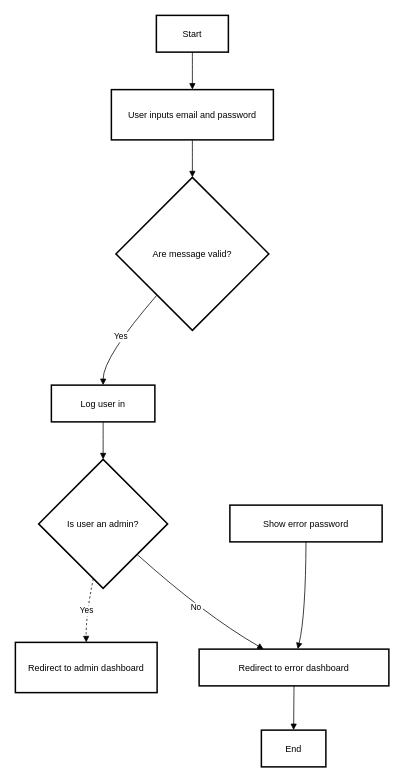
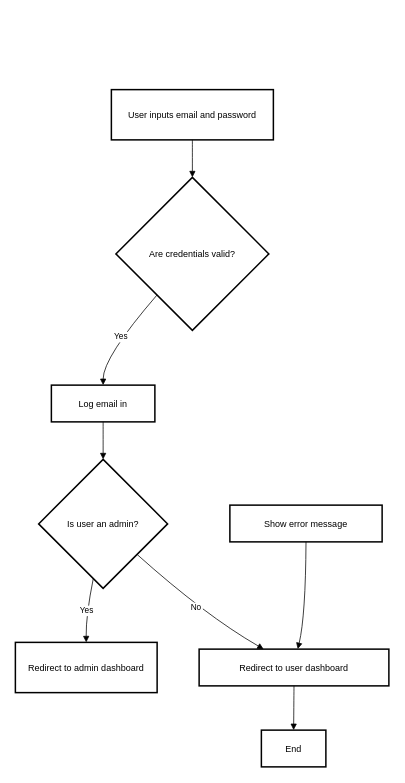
- <mxCell id="2" value="Start" style="whiteSpace=wrap;strokeWidth=2;" vertex="1" parent="1"><mxGeometry x="208" y="20" width="96" height="49" as="geometry" /></mxCell>
- <mxCell id="11" value="" style="curved=1;startArrow=none;endArrow=block;exitX=0.5;exitY=1;entryX=0.5;entryY=0;rounded=0;" edge="1" parent="1" source="2" target="3"><mxGeometry relative="1" as="geometry"><Array as="points" /></mxGeometry></mxCell>
- <mxCell id="4" value="Are message valid?" style="rhombus;strokeWidth=2;whiteSpace=wrap;" vertex="1" parent="1"><mxGeometry x="154" y="236" width="204" height="204" as="geometry" /></mxCell>
+ <mxCell id="4" value="Are credentials valid?" style="rhombus;strokeWidth=2;whiteSpace=wrap;" vertex="1" parent="1"><mxGeometry x="154" y="236" width="204" height="204" as="geometry" /></mxCell>
- <mxCell id="5" value="Log user in" style="whiteSpace=wrap;strokeWidth=2;" vertex="1" parent="1"><mxGeometry x="68" y="513" width="138" height="49" as="geometry" /></mxCell>
+ <mxCell id="5" value="Log email in" style="whiteSpace=wrap;strokeWidth=2;" vertex="1" parent="1"><mxGeometry x="68" y="513" width="138" height="49" as="geometry" /></mxCell>
- <mxCell id="9" value="Show error password" style="whiteSpace=wrap;strokeWidth=2;" vertex="1" parent="1"><mxGeometry x="306" y="673" width="203" height="49" as="geometry" /></mxCell>
+ <mxCell id="9" value="Show error message" style="whiteSpace=wrap;strokeWidth=2;" vertex="1" parent="1"><mxGeometry x="306" y="673" width="203" height="49" as="geometry" /></mxCell>
- <mxCell id="15" value="Yes" style="curved=1;startArrow=none;endArrow=block;exitX=0.41;exitY=1;entryX=0.5;entryY=0.01;rounded=0;dashed=1;" edge="1" parent="1" source="6" target="7"><mxGeometry relative="1" as="geometry"><Array as="points"><mxPoint x="114" y="820" /></Array></mxGeometry></mxCell>
+ <mxCell id="15" value="Yes" style="curved=1;startArrow=none;endArrow=block;exitX=0.41;exitY=1;entryX=0.5;entryY=0.01;rounded=0;" edge="1" parent="1" source="6" target="7"><mxGeometry relative="1" as="geometry"><Array as="points"><mxPoint x="114" y="820" /></Array></mxGeometry></mxCell>
- <mxCell id="8" value="Redirect to error dashboard" style="whiteSpace=wrap;strokeWidth=2;" vertex="1" parent="1"><mxGeometry x="265" y="865" width="253" height="49" as="geometry" /></mxCell>
+ <mxCell id="8" value="Redirect to user dashboard" style="whiteSpace=wrap;strokeWidth=2;" vertex="1" parent="1"><mxGeometry x="265" y="865" width="253" height="49" as="geometry" /></mxCell>
